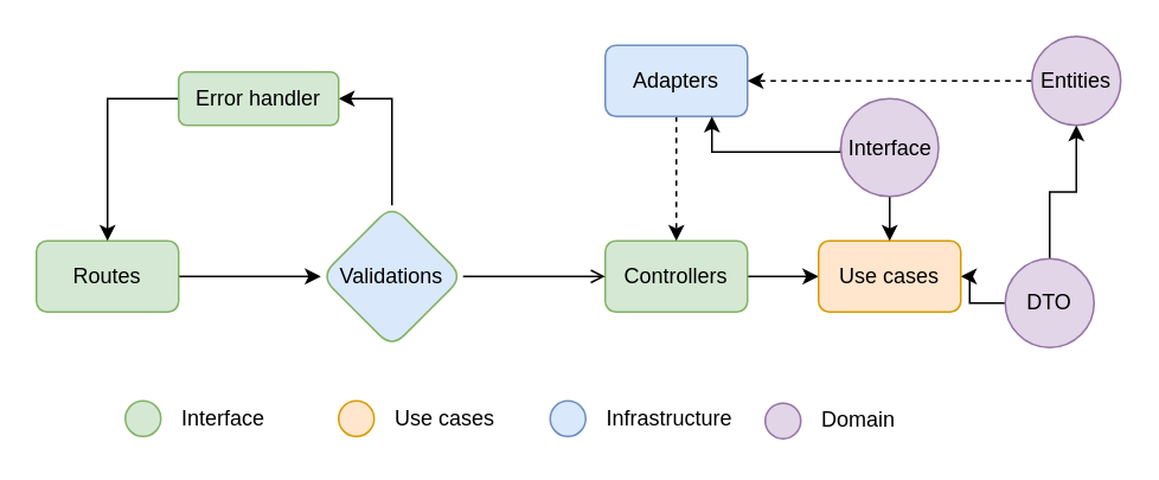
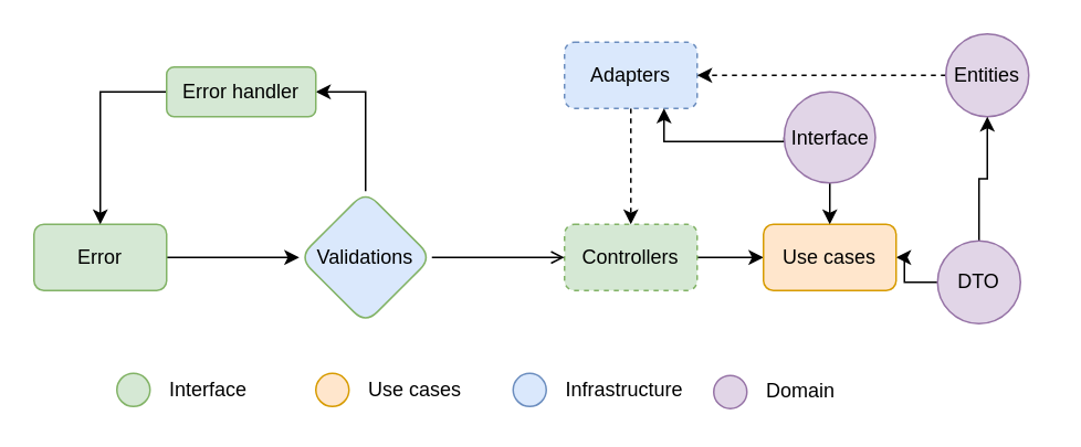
- <mxCell id="7" value="Adapters" style="whiteSpace=wrap;html=1;rounded=1;fillColor=#dae8fc;strokeColor=#6c8ebf;fontColor=#000000;" parent="1" vertex="1"><mxGeometry x="340" y="25" width="80" height="40" as="geometry" /></mxCell>
+ <mxCell id="7" value="Adapters" style="whiteSpace=wrap;html=1;rounded=1;fillColor=#dae8fc;strokeColor=#6c8ebf;fontColor=#000000;dashed=1;" parent="1" vertex="1"><mxGeometry x="340" y="25" width="80" height="40" as="geometry" /></mxCell>
- <mxCell id="11" value="Entities" style="ellipse;whiteSpace=wrap;html=1;rounded=1;fillColor=#e1d5e7;strokeColor=#9673a6;fontColor=#000000;" parent="1" vertex="1"><mxGeometry x="580" y="20" width="50" height="50" as="geometry" /></mxCell>
+ <mxCell id="11" value="Entities" style="ellipse;whiteSpace=wrap;html=1;rounded=1;fillColor=#e1d5e7;strokeColor=#9673a6;fontColor=#000000;" parent="1" vertex="1"><mxGeometry x="570" y="20" width="50" height="50" as="geometry" /></mxCell>
- <mxCell id="3" value="Routes" style="rounded=1;whiteSpace=wrap;html=1;fillColor=#d5e8d4;strokeColor=#82b366;fontColor=#000000;" parent="1" vertex="1"><mxGeometry x="20" y="135" width="80" height="40" as="geometry" /></mxCell>
+ <mxCell id="3" value="Error" style="rounded=1;whiteSpace=wrap;html=1;fillColor=#d5e8d4;strokeColor=#82b366;fontColor=#000000;" parent="1" vertex="1"><mxGeometry x="20" y="135" width="80" height="40" as="geometry" /></mxCell>
- <mxCell id="5" value="Controllers" style="whiteSpace=wrap;html=1;rounded=1;fillColor=#d5e8d4;strokeColor=#82b366;fontColor=#000000;" parent="1" vertex="1"><mxGeometry x="340" y="135" width="80" height="40" as="geometry" /></mxCell>
+ <mxCell id="5" value="Controllers" style="whiteSpace=wrap;html=1;rounded=1;fillColor=#d5e8d4;strokeColor=#82b366;fontColor=#000000;dashed=1;" parent="1" vertex="1"><mxGeometry x="340" y="135" width="80" height="40" as="geometry" /></mxCell>
